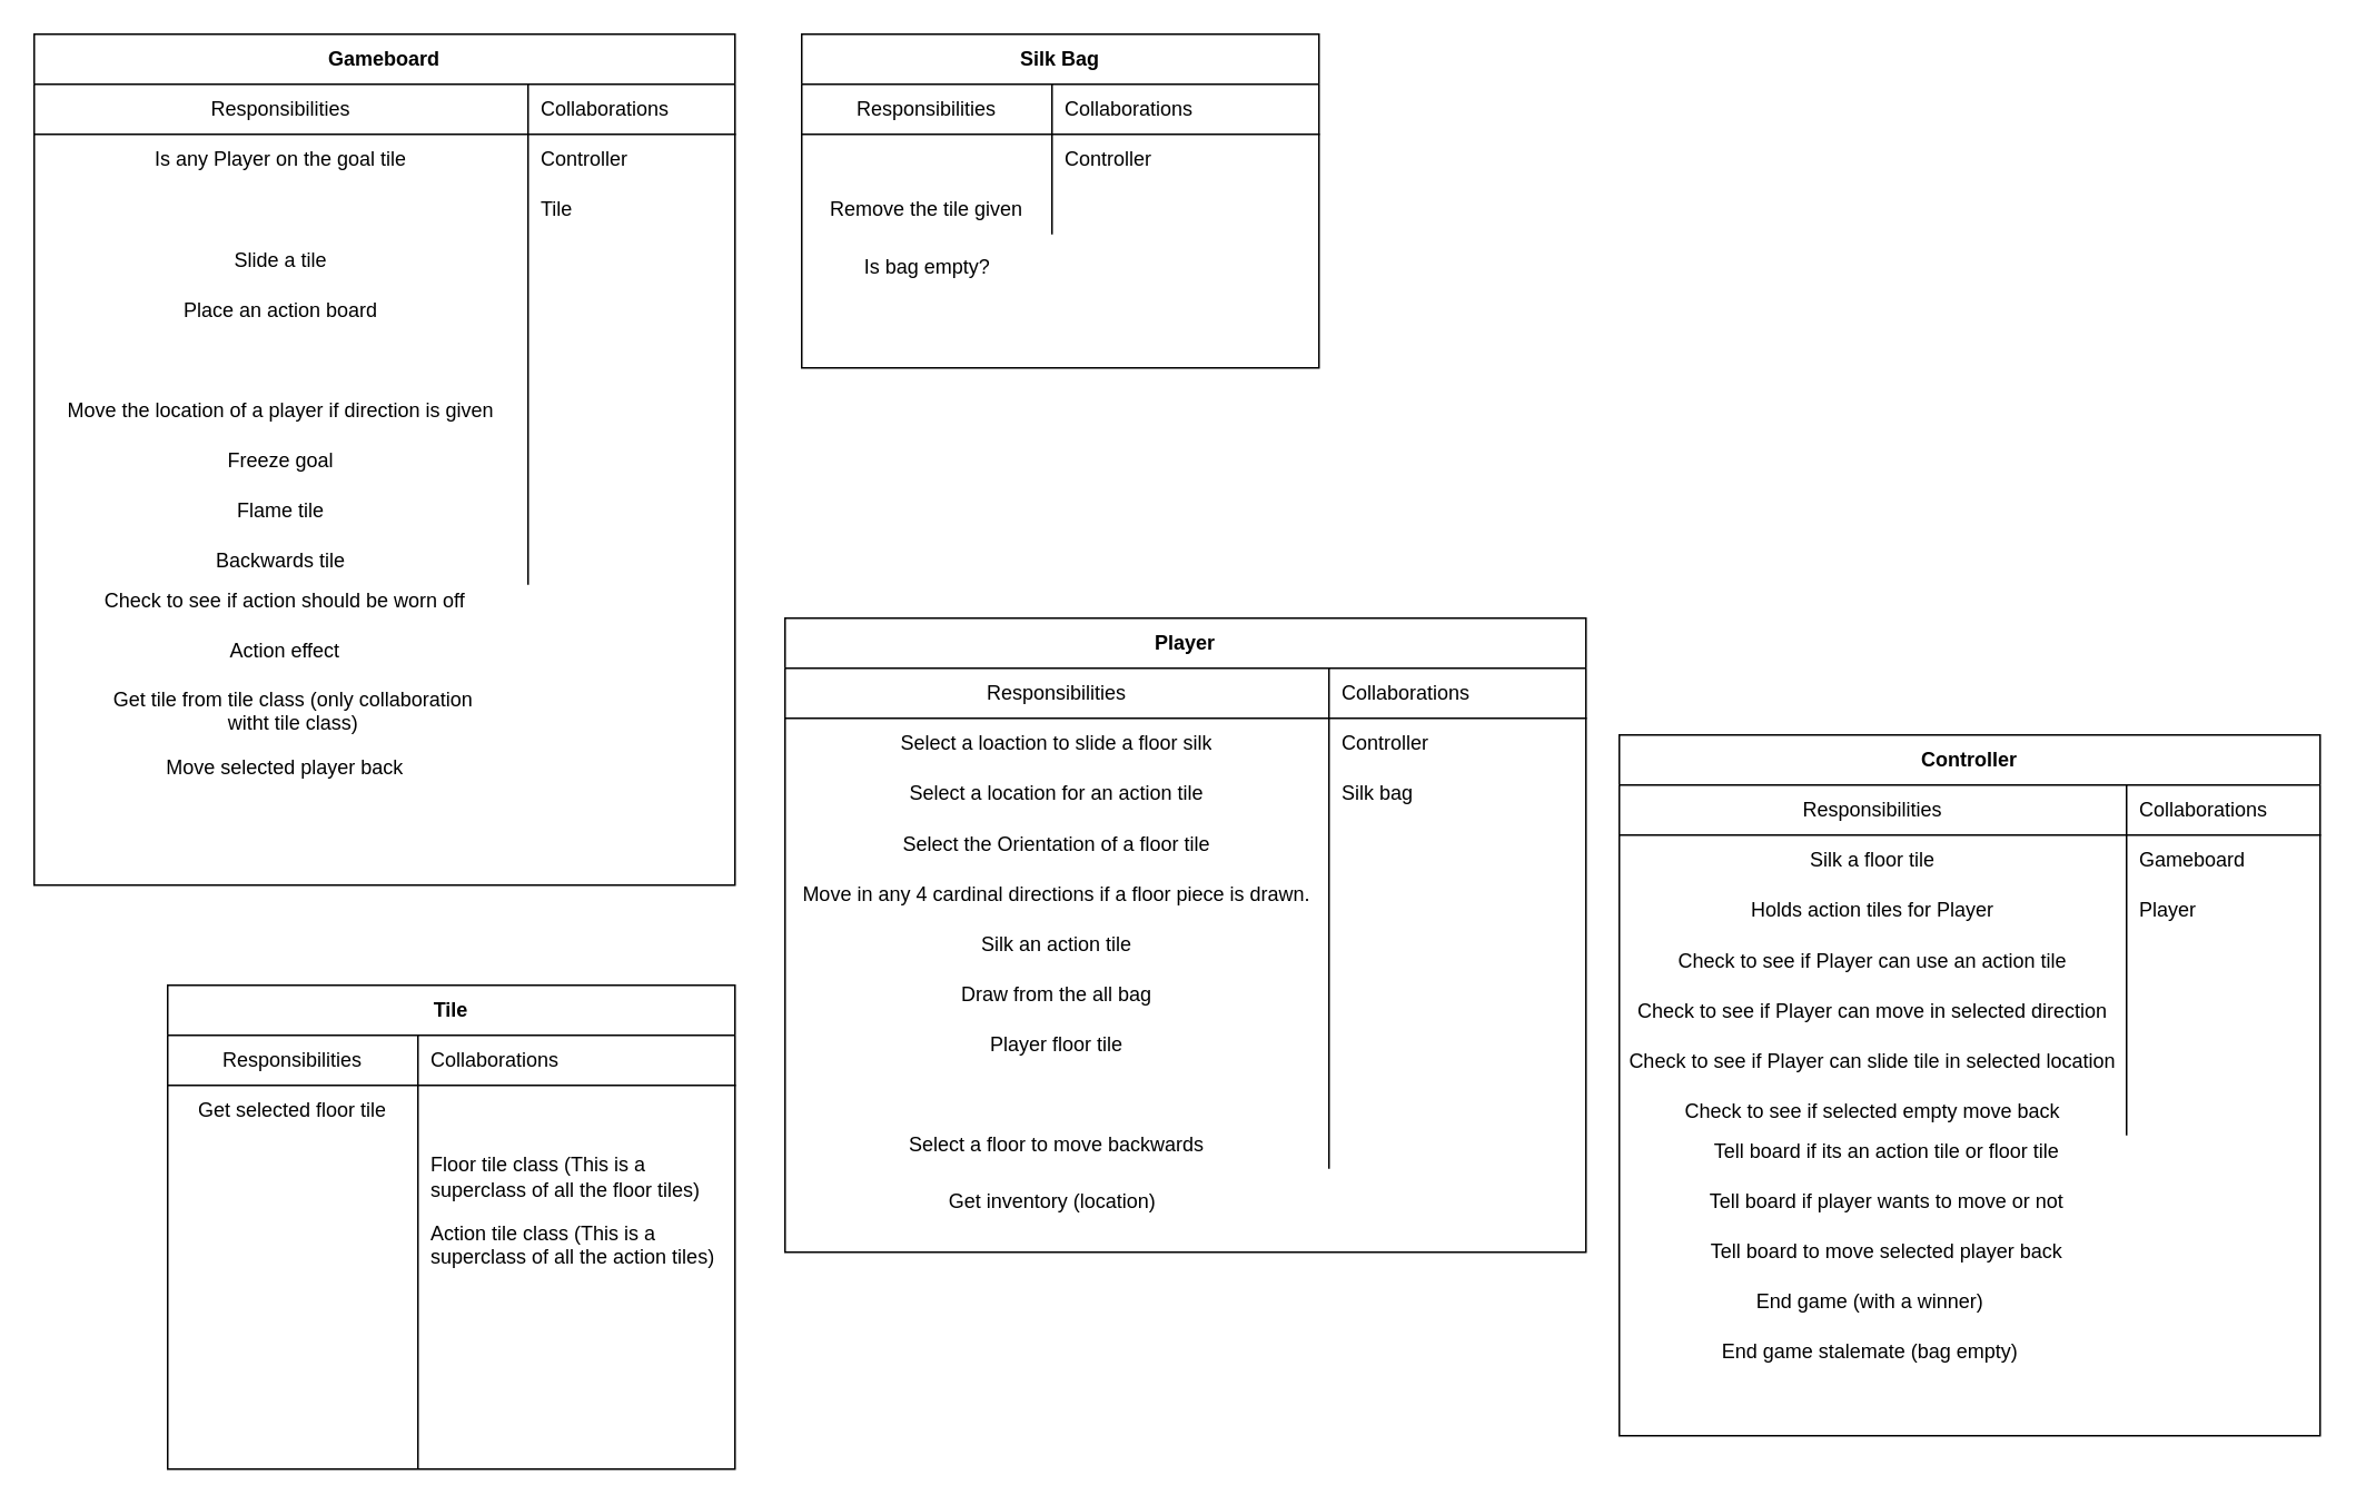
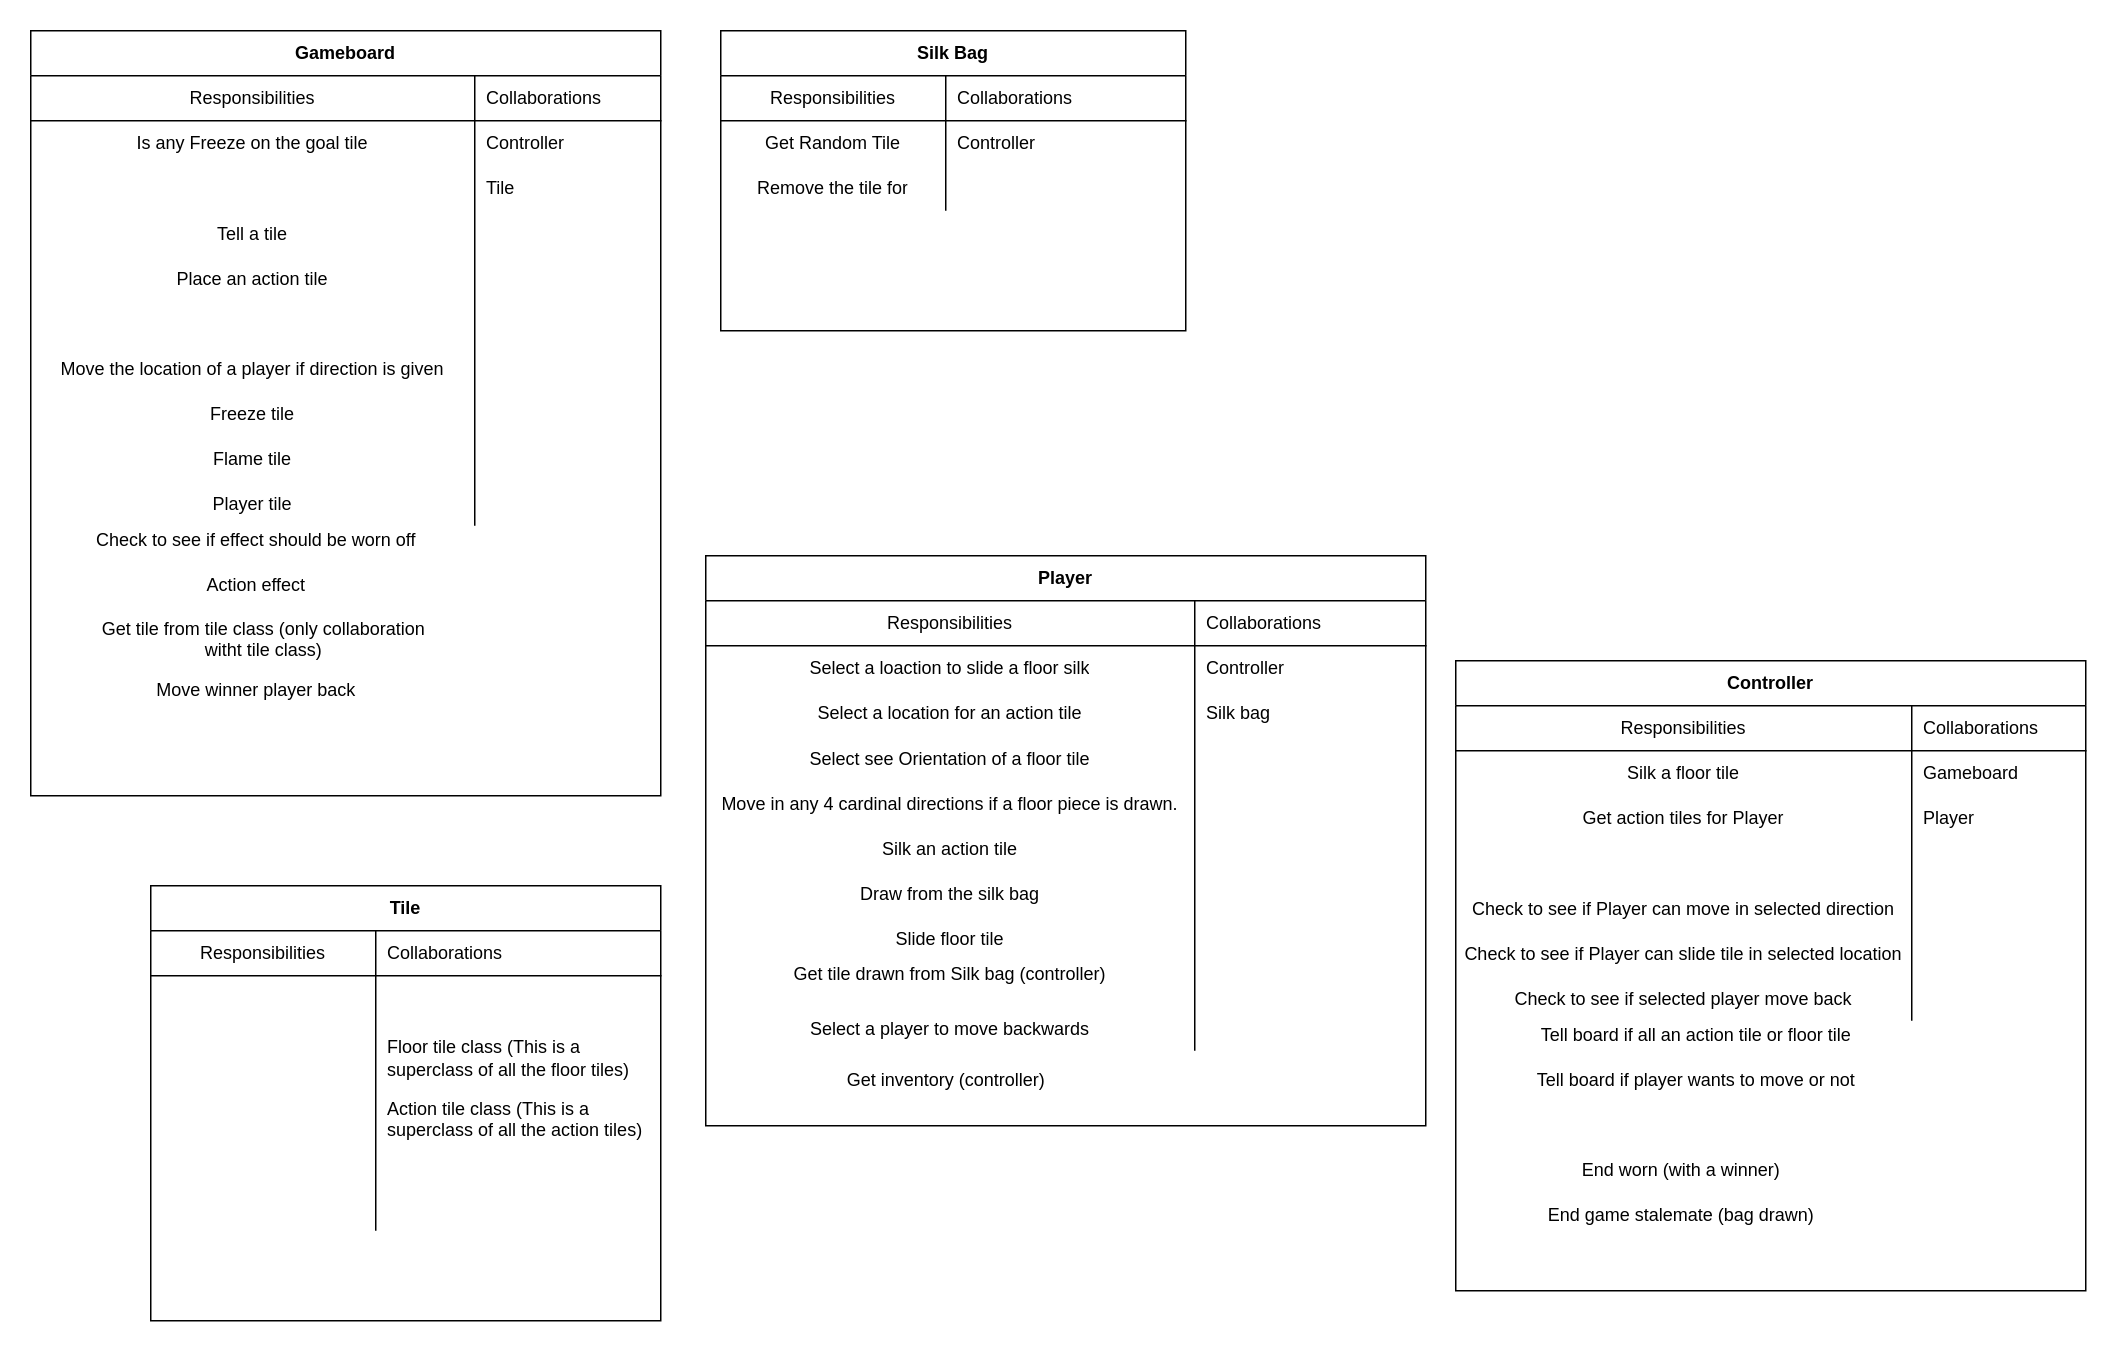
- <mxCell id="29" value="Is any Player on the goal tile" style="shape=partialRectangle;html=1;whiteSpace=wrap;connectable=0;fillColor=none;top=0;left=0;bottom=0;right=0;overflow=hidden;" parent="28" vertex="1"><mxGeometry width="296" height="30" as="geometry" /></mxCell>
+ <mxCell id="29" value="Is any Freeze on the goal tile" style="shape=partialRectangle;html=1;whiteSpace=wrap;connectable=0;fillColor=none;top=0;left=0;bottom=0;right=0;overflow=hidden;" parent="28" vertex="1"><mxGeometry width="296" height="30" as="geometry" /></mxCell>
+ <mxCell id="88" value="Get Random Tile" style="shape=partialRectangle;html=1;whiteSpace=wrap;connectable=0;fillColor=none;top=0;left=0;bottom=0;right=0;overflow=hidden;" parent="87" vertex="1"><mxGeometry width="150" height="30" as="geometry" /></mxCell>
- <mxCell id="91" value="Remove the tile given" style="shape=partialRectangle;html=1;whiteSpace=wrap;connectable=0;fillColor=none;top=0;left=0;bottom=0;right=0;overflow=hidden;" parent="90" vertex="1"><mxGeometry width="150" height="30" as="geometry" /></mxCell>
+ <mxCell id="91" value="Remove the tile for" style="shape=partialRectangle;html=1;whiteSpace=wrap;connectable=0;fillColor=none;top=0;left=0;bottom=0;right=0;overflow=hidden;" parent="90" vertex="1"><mxGeometry width="150" height="30" as="geometry" /></mxCell>
- <mxCell id="34" value="Slide a tile" style="shape=partialRectangle;connectable=0;fillColor=none;top=0;left=0;bottom=0;right=0;fontStyle=0;overflow=hidden;" parent="33" vertex="1"><mxGeometry width="296" height="30" as="geometry" /></mxCell>
+ <mxCell id="34" value="Tell a tile" style="shape=partialRectangle;connectable=0;fillColor=none;top=0;left=0;bottom=0;right=0;fontStyle=0;overflow=hidden;" parent="33" vertex="1"><mxGeometry width="296" height="30" as="geometry" /></mxCell>
- <mxCell id="124" value="Is bag empty?" style="text;html=1;align=center;verticalAlign=middle;resizable=0;points=[];autosize=1;" parent="1" vertex="1"><mxGeometry x="510" y="150" width="90" height="20" as="geometry" /></mxCell>
- <mxCell id="37" value="Place an action board" style="shape=partialRectangle;connectable=0;fillColor=none;top=0;left=0;bottom=0;right=0;fontStyle=0;overflow=hidden;" parent="36" vertex="1"><mxGeometry width="296" height="30" as="geometry" /></mxCell>
+ <mxCell id="37" value="Place an action tile" style="shape=partialRectangle;connectable=0;fillColor=none;top=0;left=0;bottom=0;right=0;fontStyle=0;overflow=hidden;" parent="36" vertex="1"><mxGeometry width="296" height="30" as="geometry" /></mxCell>
- <mxCell id="45" value="Freeze goal" style="shape=partialRectangle;connectable=0;fillColor=none;top=0;left=0;bottom=0;right=0;fontStyle=0;overflow=hidden;" parent="44" vertex="1"><mxGeometry width="296" height="30" as="geometry" /></mxCell>
+ <mxCell id="45" value="Freeze tile" style="shape=partialRectangle;connectable=0;fillColor=none;top=0;left=0;bottom=0;right=0;fontStyle=0;overflow=hidden;" parent="44" vertex="1"><mxGeometry width="296" height="30" as="geometry" /></mxCell>
- <mxCell id="51" value="Backwards tile" style="shape=partialRectangle;connectable=0;fillColor=none;top=0;left=0;bottom=0;right=0;fontStyle=0;overflow=hidden;" parent="50" vertex="1"><mxGeometry width="296" height="30" as="geometry" /></mxCell>
+ <mxCell id="51" value="Player tile" style="shape=partialRectangle;connectable=0;fillColor=none;top=0;left=0;bottom=0;right=0;fontStyle=0;overflow=hidden;" parent="50" vertex="1"><mxGeometry width="296" height="30" as="geometry" /></mxCell>
- <mxCell id="54" value="Check to see if action should be worn off" style="text;html=1;align=center;verticalAlign=middle;resizable=0;points=[];autosize=1;" parent="1" vertex="1"><mxGeometry x="55" y="350" width="230" height="20" as="geometry" /></mxCell>
+ <mxCell id="54" value="Check to see if effect should be worn off" style="text;html=1;align=center;verticalAlign=middle;resizable=0;points=[];autosize=1;" parent="1" vertex="1"><mxGeometry x="55" y="350" width="230" height="20" as="geometry" /></mxCell>
- <mxCell id="81" value="Move selected player back" style="text;html=1;align=center;verticalAlign=middle;resizable=0;points=[];autosize=1;" parent="1" vertex="1"><mxGeometry x="90" y="450" width="160" height="20" as="geometry" /></mxCell>
+ <mxCell id="81" value="Move winner player back" style="text;html=1;align=center;verticalAlign=middle;resizable=0;points=[];autosize=1;" parent="1" vertex="1"><mxGeometry x="90" y="450" width="160" height="20" as="geometry" /></mxCell>
- <mxCell id="104" value="Select the Orientation of a floor tile" style="shape=partialRectangle;connectable=0;fillColor=none;top=0;left=0;bottom=0;right=0;fontStyle=0;overflow=hidden;" parent="103" vertex="1"><mxGeometry width="326" height="30" as="geometry" /></mxCell>
+ <mxCell id="104" value="Select see Orientation of a floor tile" style="shape=partialRectangle;connectable=0;fillColor=none;top=0;left=0;bottom=0;right=0;fontStyle=0;overflow=hidden;" parent="103" vertex="1"><mxGeometry width="326" height="30" as="geometry" /></mxCell>
- <mxCell id="10" value="Holds action tiles for Player" style="shape=partialRectangle;html=1;whiteSpace=wrap;connectable=0;fillColor=none;top=0;left=0;bottom=0;right=0;overflow=hidden;" parent="9" vertex="1"><mxGeometry width="304" height="30" as="geometry" /></mxCell>
+ <mxCell id="10" value="Get action tiles for Player" style="shape=partialRectangle;html=1;whiteSpace=wrap;connectable=0;fillColor=none;top=0;left=0;bottom=0;right=0;overflow=hidden;" parent="9" vertex="1"><mxGeometry width="304" height="30" as="geometry" /></mxCell>
- <mxCell id="13" value="Check to see if Player can use an action tile" style="shape=partialRectangle;connectable=0;fillColor=none;top=0;left=0;bottom=0;right=0;fontStyle=0;overflow=hidden;" parent="12" vertex="1"><mxGeometry width="304" height="30" as="geometry" /></mxCell>
- <mxCell id="113" value="Draw from the all bag" style="shape=partialRectangle;connectable=0;fillColor=none;top=0;left=0;bottom=0;right=0;fontStyle=0;overflow=hidden;" parent="112" vertex="1"><mxGeometry width="326" height="30" as="geometry" /></mxCell>
+ <mxCell id="113" value="Draw from the silk bag" style="shape=partialRectangle;connectable=0;fillColor=none;top=0;left=0;bottom=0;right=0;fontStyle=0;overflow=hidden;" parent="112" vertex="1"><mxGeometry width="326" height="30" as="geometry" /></mxCell>
- <mxCell id="116" value="Player floor tile" style="shape=partialRectangle;connectable=0;fillColor=none;top=0;left=0;bottom=0;right=0;fontStyle=0;overflow=hidden;" parent="115" vertex="1"><mxGeometry width="326" height="30" as="geometry" /></mxCell>
+ <mxCell id="116" value="Slide floor tile" style="shape=partialRectangle;connectable=0;fillColor=none;top=0;left=0;bottom=0;right=0;fontStyle=0;overflow=hidden;" parent="115" vertex="1"><mxGeometry width="326" height="30" as="geometry" /></mxCell>
+ <mxCell id="119" value="Get tile drawn from Silk bag (controller)&#10;" style="shape=partialRectangle;connectable=0;fillColor=none;top=0;left=0;bottom=0;right=0;fontStyle=0;overflow=hidden;" parent="118" vertex="1"><mxGeometry width="326" height="30" as="geometry" /></mxCell>
- <mxCell id="63" value="Get selected floor tile" style="shape=partialRectangle;html=1;whiteSpace=wrap;connectable=0;fillColor=none;top=0;left=0;bottom=0;right=0;overflow=hidden;" parent="62" vertex="1"><mxGeometry width="150" height="30" as="geometry" /></mxCell>
- <mxCell id="22" value="Check to see if selected empty move back " style="shape=partialRectangle;connectable=0;fillColor=none;top=0;left=0;bottom=0;right=0;fontStyle=0;overflow=hidden;" parent="21" vertex="1"><mxGeometry width="304" height="30" as="geometry" /></mxCell>
+ <mxCell id="22" value="Check to see if selected player move back " style="shape=partialRectangle;connectable=0;fillColor=none;top=0;left=0;bottom=0;right=0;fontStyle=0;overflow=hidden;" parent="21" vertex="1"><mxGeometry width="304" height="30" as="geometry" /></mxCell>
- <mxCell id="122" value="Select a floor to move backwards" style="shape=partialRectangle;connectable=0;fillColor=none;top=0;left=0;bottom=0;right=0;fontStyle=0;overflow=hidden;" parent="121" vertex="1"><mxGeometry width="326" height="30" as="geometry" /></mxCell>
+ <mxCell id="122" value="Select a player to move backwards" style="shape=partialRectangle;connectable=0;fillColor=none;top=0;left=0;bottom=0;right=0;fontStyle=0;overflow=hidden;" parent="121" vertex="1"><mxGeometry width="326" height="30" as="geometry" /></mxCell>
- <mxCell id="82" value="Tell board if its an action tile or floor tile" style="text;html=1;align=center;verticalAlign=middle;resizable=0;points=[];autosize=1;" parent="1" vertex="1"><mxGeometry x="1015" y="680" width="230" height="20" as="geometry" /></mxCell>
+ <mxCell id="82" value="Tell board if all an action tile or floor tile" style="text;html=1;align=center;verticalAlign=middle;resizable=0;points=[];autosize=1;" parent="1" vertex="1"><mxGeometry x="1015" y="680" width="230" height="20" as="geometry" /></mxCell>
- <mxCell id="127" value="Get inventory (location)" style="text;html=1;align=center;verticalAlign=middle;resizable=0;points=[];autosize=1;" vertex="1" parent="1"><mxGeometry x="555" y="710" width="150" height="20" as="geometry" /></mxCell>
+ <mxCell id="127" value="Get inventory (controller)" style="text;html=1;align=center;verticalAlign=middle;resizable=0;points=[];autosize=1;" vertex="1" parent="1"><mxGeometry x="555" y="710" width="150" height="20" as="geometry" /></mxCell>
- <mxCell id="57" value="Tell board to move selected player back" style="text;html=1;align=center;verticalAlign=middle;resizable=0;points=[];autosize=1;" parent="1" vertex="1"><mxGeometry x="1015" y="740" width="230" height="20" as="geometry" /></mxCell>
- <mxCell id="125" value="End game (with a winner)" style="text;html=1;align=center;verticalAlign=middle;resizable=0;points=[];autosize=1;" parent="1" vertex="1"><mxGeometry x="1040" y="770" width="160" height="20" as="geometry" /></mxCell>
+ <mxCell id="125" value="End worn (with a winner)" style="text;html=1;align=center;verticalAlign=middle;resizable=0;points=[];autosize=1;" parent="1" vertex="1"><mxGeometry x="1040" y="770" width="160" height="20" as="geometry" /></mxCell>
- <mxCell id="126" value="End game stalemate (bag empty)" style="text;html=1;align=center;verticalAlign=middle;resizable=0;points=[];autosize=1;" parent="1" vertex="1"><mxGeometry x="1020" y="800" width="200" height="20" as="geometry" /></mxCell>
+ <mxCell id="126" value="End game stalemate (bag drawn)" style="text;html=1;align=center;verticalAlign=middle;resizable=0;points=[];autosize=1;" parent="1" vertex="1"><mxGeometry x="1020" y="800" width="200" height="20" as="geometry" /></mxCell>
